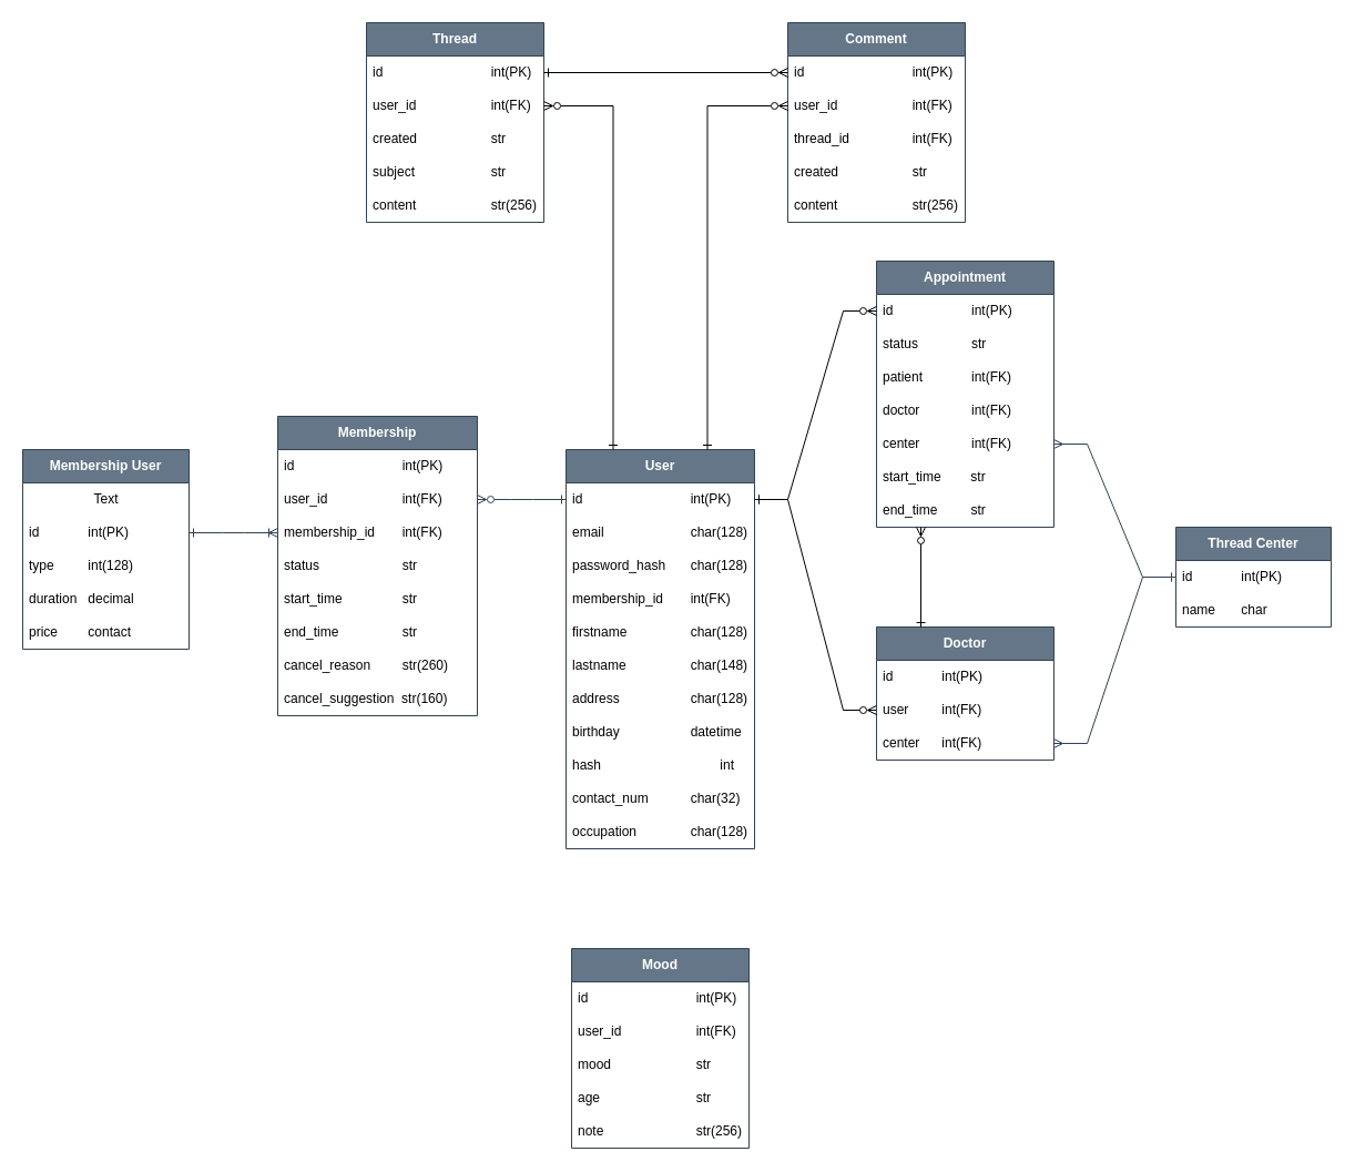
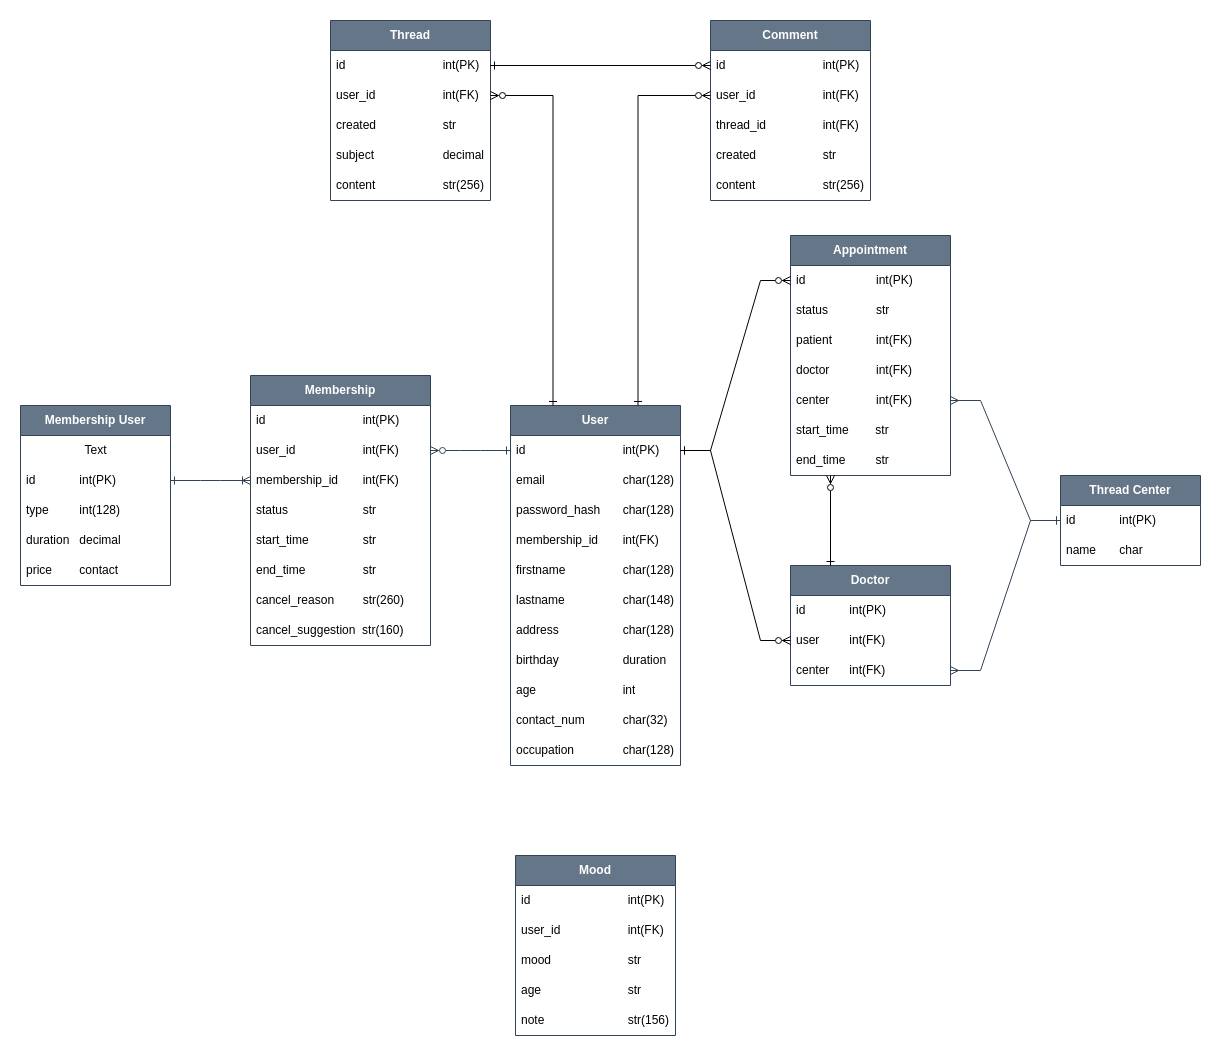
- <mxCell id="50" value="subject&amp;nbsp;&amp;nbsp;&lt;span style=&quot;white-space: pre;&quot;&gt;&#09;&lt;/span&gt;&lt;span style=&quot;white-space: pre;&quot;&gt;&#09;&lt;span style=&quot;white-space: pre;&quot;&gt;&#09;&lt;/span&gt;&lt;/span&gt;str" style="text;strokeColor=none;fillColor=none;align=left;verticalAlign=middle;spacingLeft=4;spacingRight=4;overflow=hidden;points=[[0,0.5],[1,0.5]];portConstraint=eastwest;rotatable=0;whiteSpace=wrap;html=1;" vertex="1" parent="46"><mxGeometry y="120" width="160" height="30" as="geometry" /></mxCell>
+ <mxCell id="50" value="subject&amp;nbsp;&amp;nbsp;&lt;span style=&quot;white-space: pre;&quot;&gt;&#09;&lt;/span&gt;&lt;span style=&quot;white-space: pre;&quot;&gt;&#09;&lt;span style=&quot;white-space: pre;&quot;&gt;&#09;&lt;/span&gt;&lt;/span&gt;decimal" style="text;strokeColor=none;fillColor=none;align=left;verticalAlign=middle;spacingLeft=4;spacingRight=4;overflow=hidden;points=[[0,0.5],[1,0.5]];portConstraint=eastwest;rotatable=0;whiteSpace=wrap;html=1;" vertex="1" parent="46"><mxGeometry y="120" width="160" height="30" as="geometry" /></mxCell>
- <mxCell id="18" value="birthday&lt;span style=&quot;white-space: pre;&quot;&gt;&#09;&lt;span style=&quot;white-space: pre;&quot;&gt;&#09;&lt;/span&gt;&lt;span style=&quot;white-space: pre;&quot;&gt;&#09;&lt;/span&gt;&lt;/span&gt;datetime" style="text;strokeColor=none;fillColor=none;align=left;verticalAlign=middle;spacingLeft=4;spacingRight=4;overflow=hidden;points=[[0,0.5],[1,0.5]];portConstraint=eastwest;rotatable=0;whiteSpace=wrap;html=1;" parent="10" vertex="1"><mxGeometry y="240" width="170" height="30" as="geometry" /></mxCell>
+ <mxCell id="18" value="birthday&lt;span style=&quot;white-space: pre;&quot;&gt;&#09;&lt;span style=&quot;white-space: pre;&quot;&gt;&#09;&lt;/span&gt;&lt;span style=&quot;white-space: pre;&quot;&gt;&#09;&lt;/span&gt;&lt;/span&gt;duration" style="text;strokeColor=none;fillColor=none;align=left;verticalAlign=middle;spacingLeft=4;spacingRight=4;overflow=hidden;points=[[0,0.5],[1,0.5]];portConstraint=eastwest;rotatable=0;whiteSpace=wrap;html=1;" parent="10" vertex="1"><mxGeometry y="240" width="170" height="30" as="geometry" /></mxCell>
- <mxCell id="19" value="hash&lt;span style=&quot;white-space: pre;&quot;&gt;&#09;&lt;span style=&quot;white-space: pre;&quot;&gt;&#09;&lt;/span&gt;&lt;span style=&quot;white-space: pre;&quot;&gt;&#09;&lt;/span&gt;&lt;span style=&quot;white-space: pre;&quot;&gt;&#09;&lt;/span&gt;&lt;/span&gt;int" style="text;strokeColor=none;fillColor=none;align=left;verticalAlign=middle;spacingLeft=4;spacingRight=4;overflow=hidden;points=[[0,0.5],[1,0.5]];portConstraint=eastwest;rotatable=0;whiteSpace=wrap;html=1;" parent="10" vertex="1"><mxGeometry y="270" width="170" height="30" as="geometry" /></mxCell>
+ <mxCell id="19" value="age&lt;span style=&quot;white-space: pre;&quot;&gt;&#09;&lt;span style=&quot;white-space: pre;&quot;&gt;&#09;&lt;/span&gt;&lt;span style=&quot;white-space: pre;&quot;&gt;&#09;&lt;/span&gt;&lt;span style=&quot;white-space: pre;&quot;&gt;&#09;&lt;/span&gt;&lt;/span&gt;int" style="text;strokeColor=none;fillColor=none;align=left;verticalAlign=middle;spacingLeft=4;spacingRight=4;overflow=hidden;points=[[0,0.5],[1,0.5]];portConstraint=eastwest;rotatable=0;whiteSpace=wrap;html=1;" parent="10" vertex="1"><mxGeometry y="270" width="170" height="30" as="geometry" /></mxCell>
- <mxCell id="71" value="note&amp;nbsp;&amp;nbsp;&lt;span style=&quot;white-space: pre;&quot;&gt;&#09;&lt;/span&gt;&lt;span style=&quot;white-space: pre;&quot;&gt;&#09;&lt;span style=&quot;white-space: pre;&quot;&gt;&#09;&lt;/span&gt;&lt;/span&gt;str(256)" style="text;strokeColor=none;fillColor=none;align=left;verticalAlign=middle;spacingLeft=4;spacingRight=4;overflow=hidden;points=[[0,0.5],[1,0.5]];portConstraint=eastwest;rotatable=0;whiteSpace=wrap;html=1;" vertex="1" parent="66"><mxGeometry y="150" width="160" height="30" as="geometry" /></mxCell>
+ <mxCell id="71" value="note&amp;nbsp;&amp;nbsp;&lt;span style=&quot;white-space: pre;&quot;&gt;&#09;&lt;/span&gt;&lt;span style=&quot;white-space: pre;&quot;&gt;&#09;&lt;span style=&quot;white-space: pre;&quot;&gt;&#09;&lt;/span&gt;&lt;/span&gt;str(156)" style="text;strokeColor=none;fillColor=none;align=left;verticalAlign=middle;spacingLeft=4;spacingRight=4;overflow=hidden;points=[[0,0.5],[1,0.5]];portConstraint=eastwest;rotatable=0;whiteSpace=wrap;html=1;" vertex="1" parent="66"><mxGeometry y="150" width="160" height="30" as="geometry" /></mxCell>
